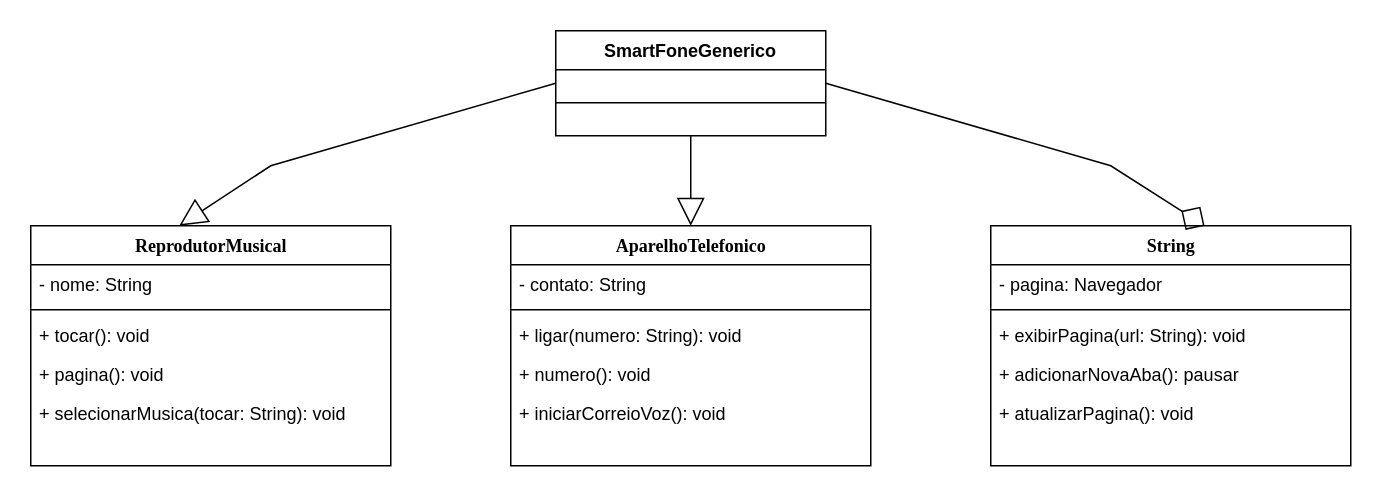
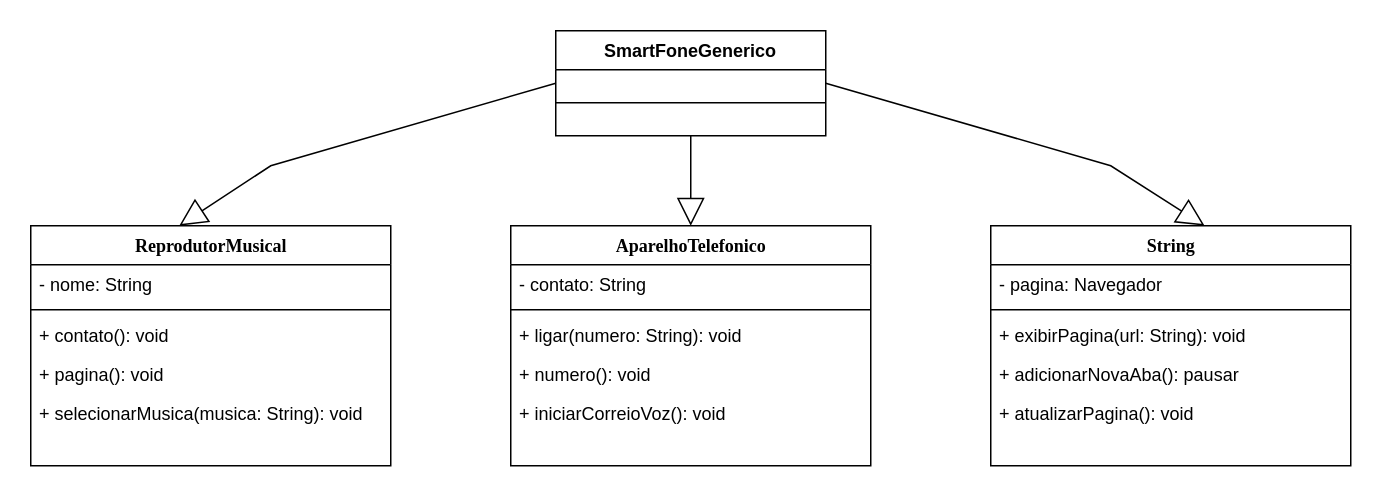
- <mxCell id="22" value="" style="endArrow=diamond;endSize=16;endFill=0;html=1;rounded=0;entryX=0.594;entryY=0;entryDx=0;entryDy=0;entryPerimeter=0;exitX=1;exitY=0.5;exitDx=0;exitDy=0;" edge="1" parent="1" source="20" target="14"><mxGeometry width="160" relative="1" as="geometry"><mxPoint x="470" y="60" as="sourcePoint" /><mxPoint x="620" y="60" as="targetPoint" /><Array as="points"><mxPoint x="740" y="110" /></Array></mxGeometry></mxCell>
+ <mxCell id="22" value="" style="endArrow=block;endSize=16;endFill=0;html=1;rounded=0;entryX=0.594;entryY=0;entryDx=0;entryDy=0;entryPerimeter=0;exitX=1;exitY=0.5;exitDx=0;exitDy=0;" edge="1" parent="1" source="20" target="14"><mxGeometry width="160" relative="1" as="geometry"><mxPoint x="470" y="60" as="sourcePoint" /><mxPoint x="620" y="60" as="targetPoint" /><Array as="points"><mxPoint x="740" y="110" /></Array></mxGeometry></mxCell>
- <mxCell id="5" value="+ tocar(): void" style="text;html=1;strokeColor=none;fillColor=none;align=left;verticalAlign=top;spacingLeft=4;spacingRight=4;whiteSpace=wrap;overflow=hidden;rotatable=0;points=[[0,0.5],[1,0.5]];portConstraint=eastwest;" parent="2" vertex="1"><mxGeometry y="60" width="240" height="26" as="geometry" /></mxCell>
+ <mxCell id="5" value="+ contato(): void" style="text;html=1;strokeColor=none;fillColor=none;align=left;verticalAlign=top;spacingLeft=4;spacingRight=4;whiteSpace=wrap;overflow=hidden;rotatable=0;points=[[0,0.5],[1,0.5]];portConstraint=eastwest;" parent="2" vertex="1"><mxGeometry y="60" width="240" height="26" as="geometry" /></mxCell>
- <mxCell id="7" value="+ selecionarMusica(tocar: String): void" style="text;strokeColor=none;fillColor=none;align=left;verticalAlign=top;spacingLeft=4;spacingRight=4;overflow=hidden;rotatable=0;points=[[0,0.5],[1,0.5]];portConstraint=eastwest;whiteSpace=wrap;html=1;" vertex="1" parent="2"><mxGeometry y="112" width="240" height="44" as="geometry" /></mxCell>
+ <mxCell id="7" value="+ selecionarMusica(musica: String): void" style="text;strokeColor=none;fillColor=none;align=left;verticalAlign=top;spacingLeft=4;spacingRight=4;overflow=hidden;rotatable=0;points=[[0,0.5],[1,0.5]];portConstraint=eastwest;whiteSpace=wrap;html=1;" vertex="1" parent="2"><mxGeometry y="112" width="240" height="44" as="geometry" /></mxCell>
